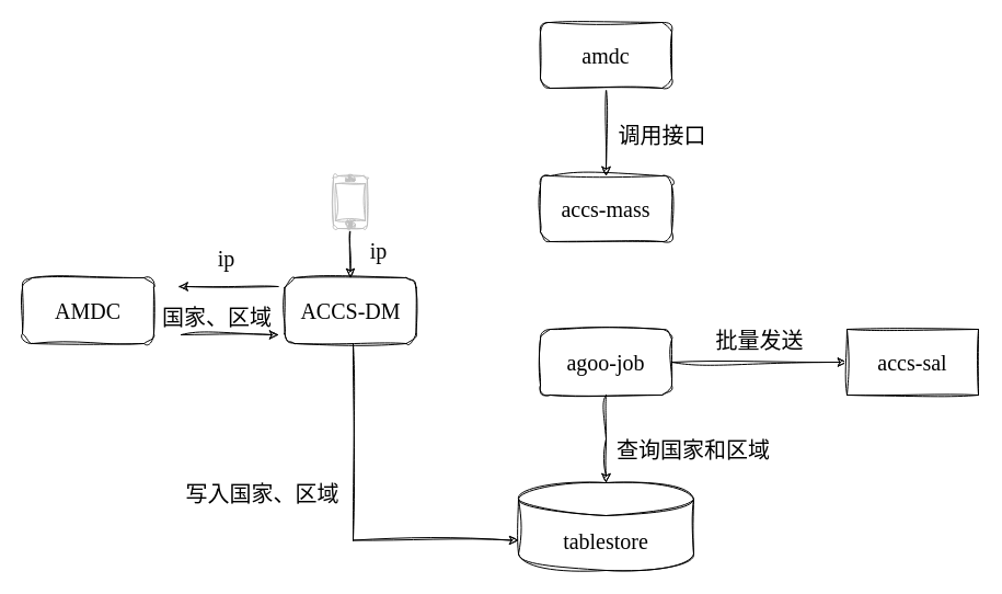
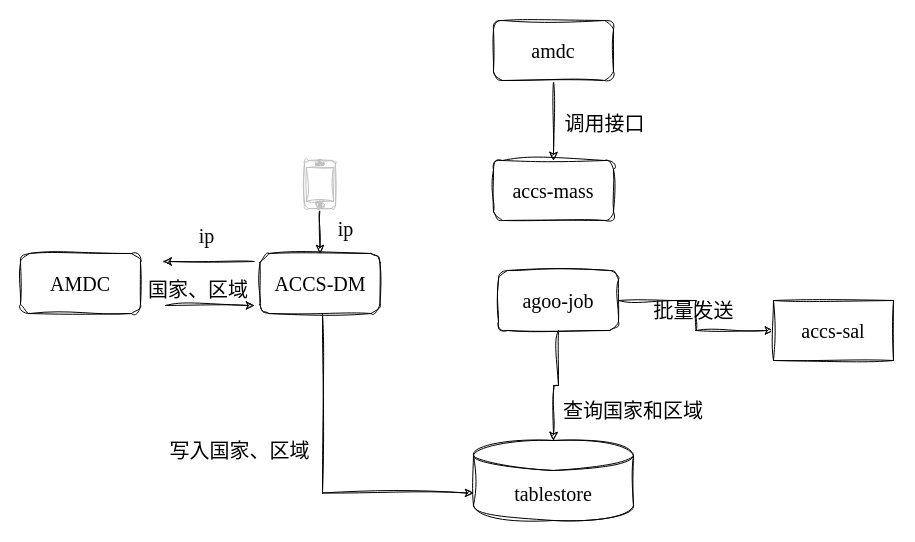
- <mxCell id="7" value="agoo-job" style="rounded=1;whiteSpace=wrap;html=1;sketch=1;hachureGap=4;jiggle=2;curveFitting=1;fontFamily=Architects Daughter;fontSource=https%3A%2F%2Ffonts.googleapis.com%2Fcss%3Ffamily%3DArchitects%2BDaughter;fontSize=20;" vertex="1" parent="1"><mxGeometry x="493" y="300" width="120" height="60" as="geometry" /></mxCell>
+ <mxCell id="7" value="agoo-job" style="rounded=1;whiteSpace=wrap;html=1;sketch=1;hachureGap=4;jiggle=2;curveFitting=1;fontFamily=Architects Daughter;fontSource=https%3A%2F%2Ffonts.googleapis.com%2Fcss%3Ffamily%3DArchitects%2BDaughter;fontSize=20;" vertex="1" parent="1"><mxGeometry x="498" y="270" width="120" height="60" as="geometry" /></mxCell>
